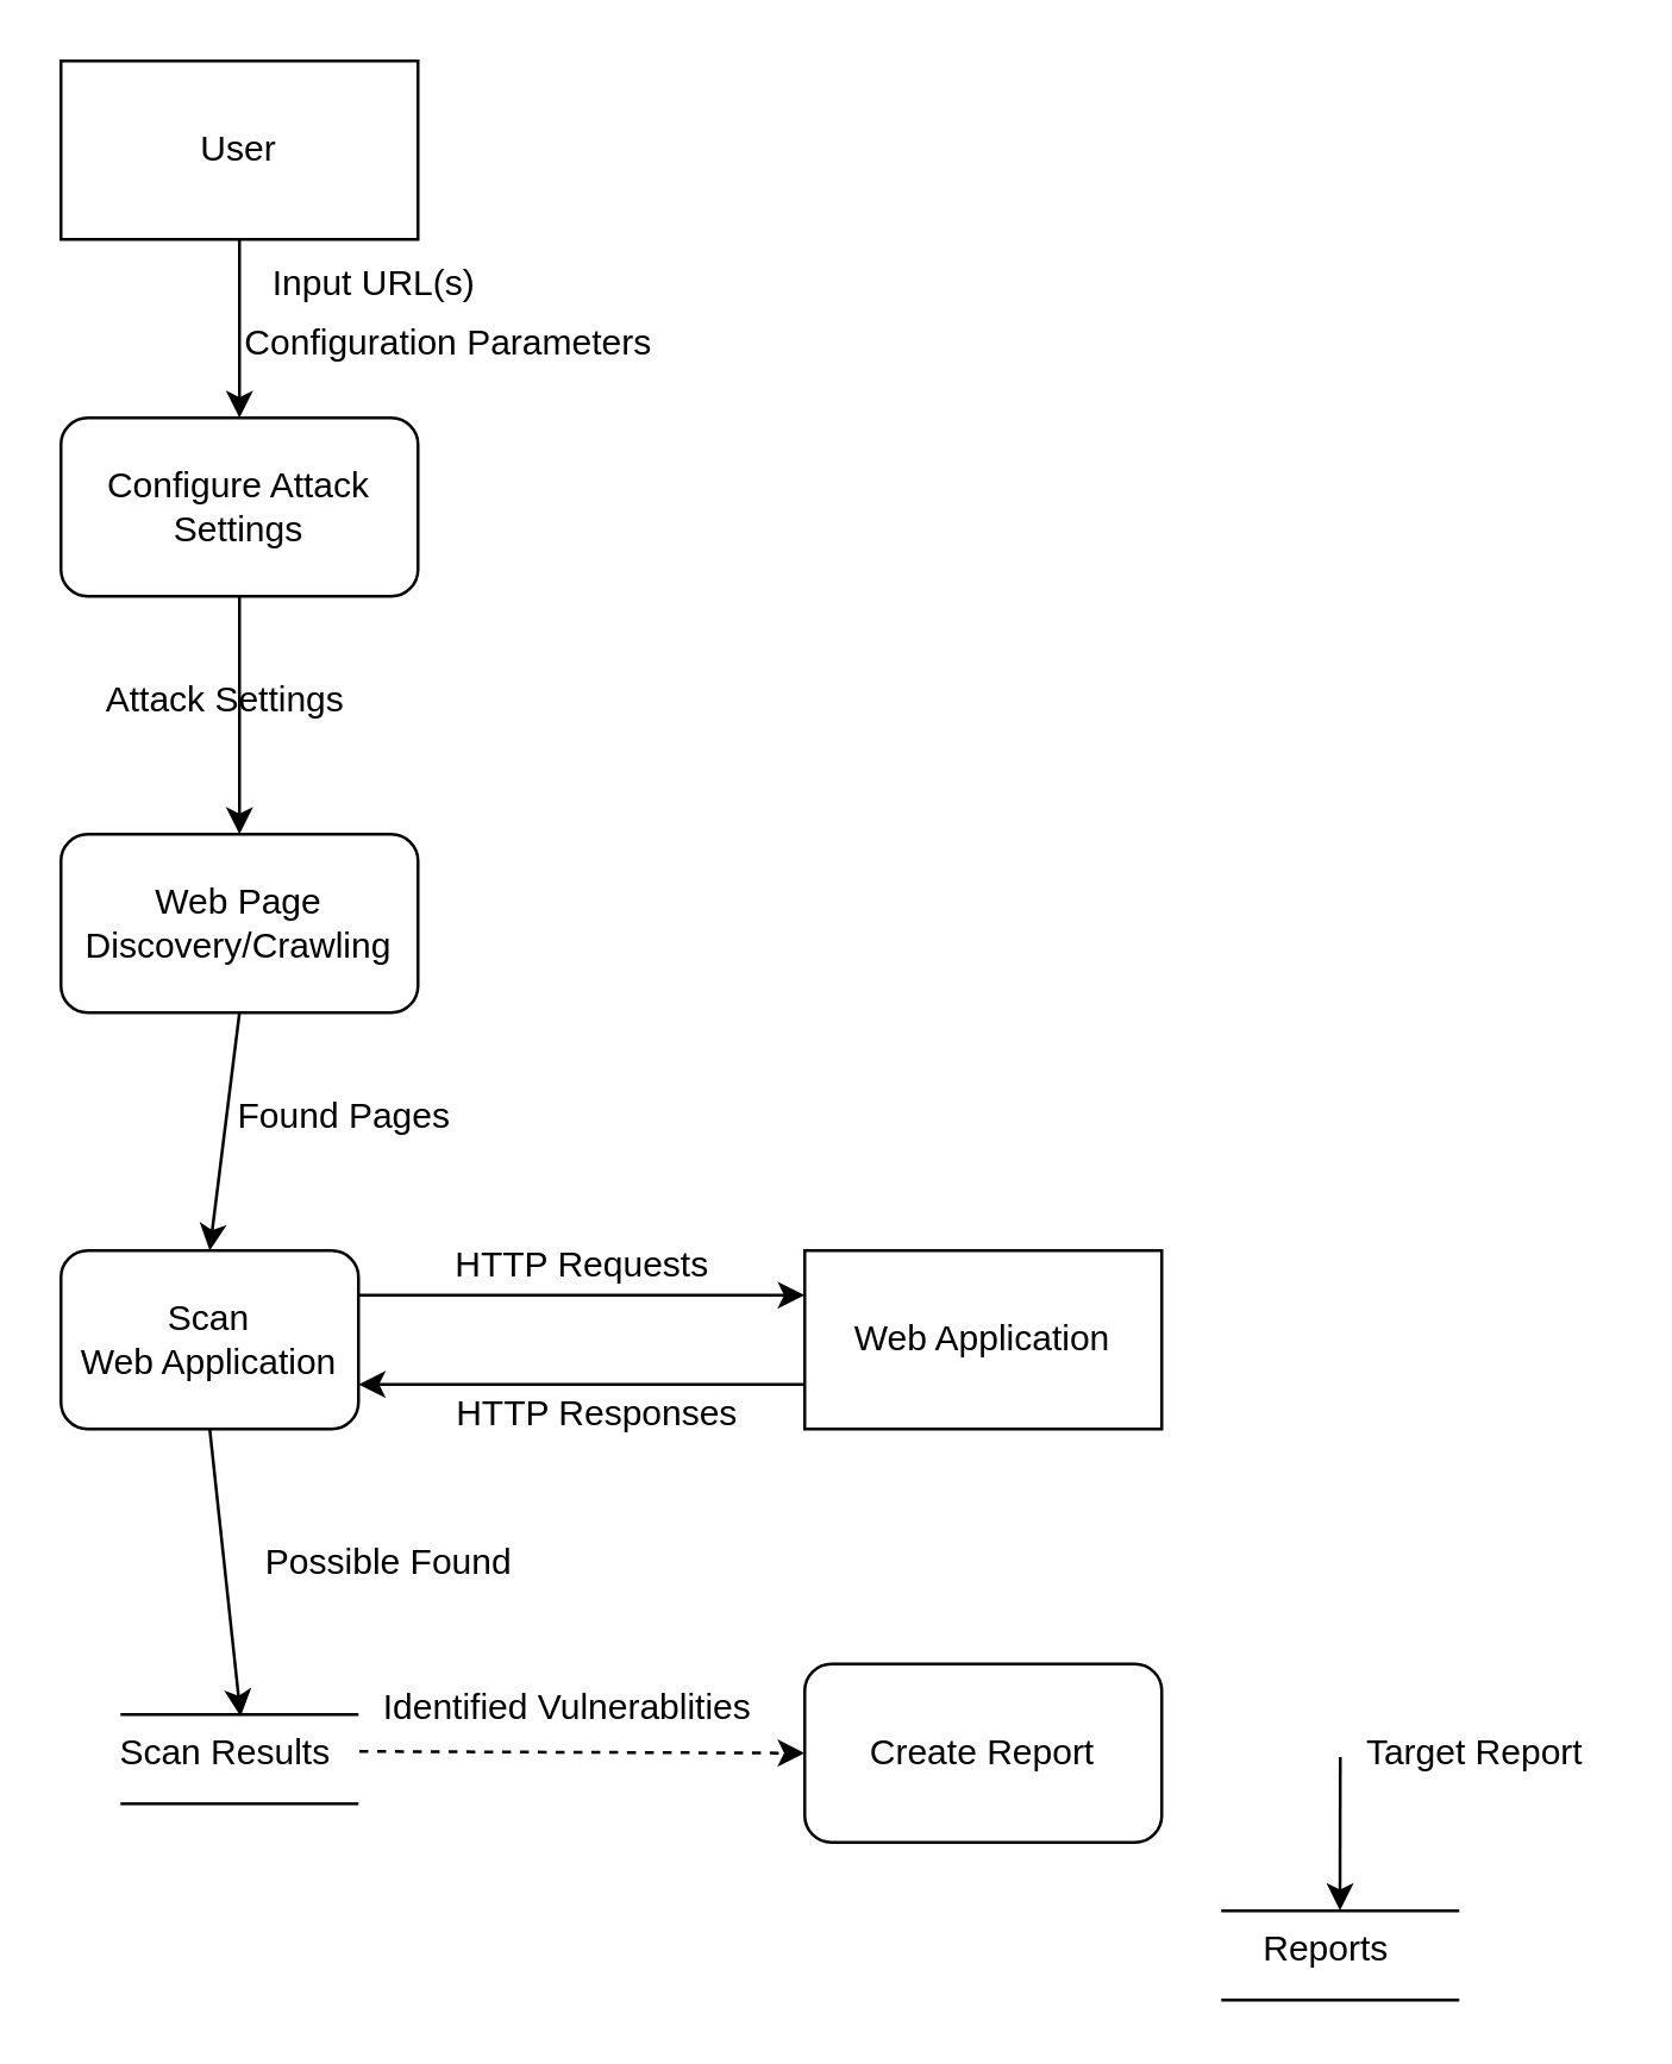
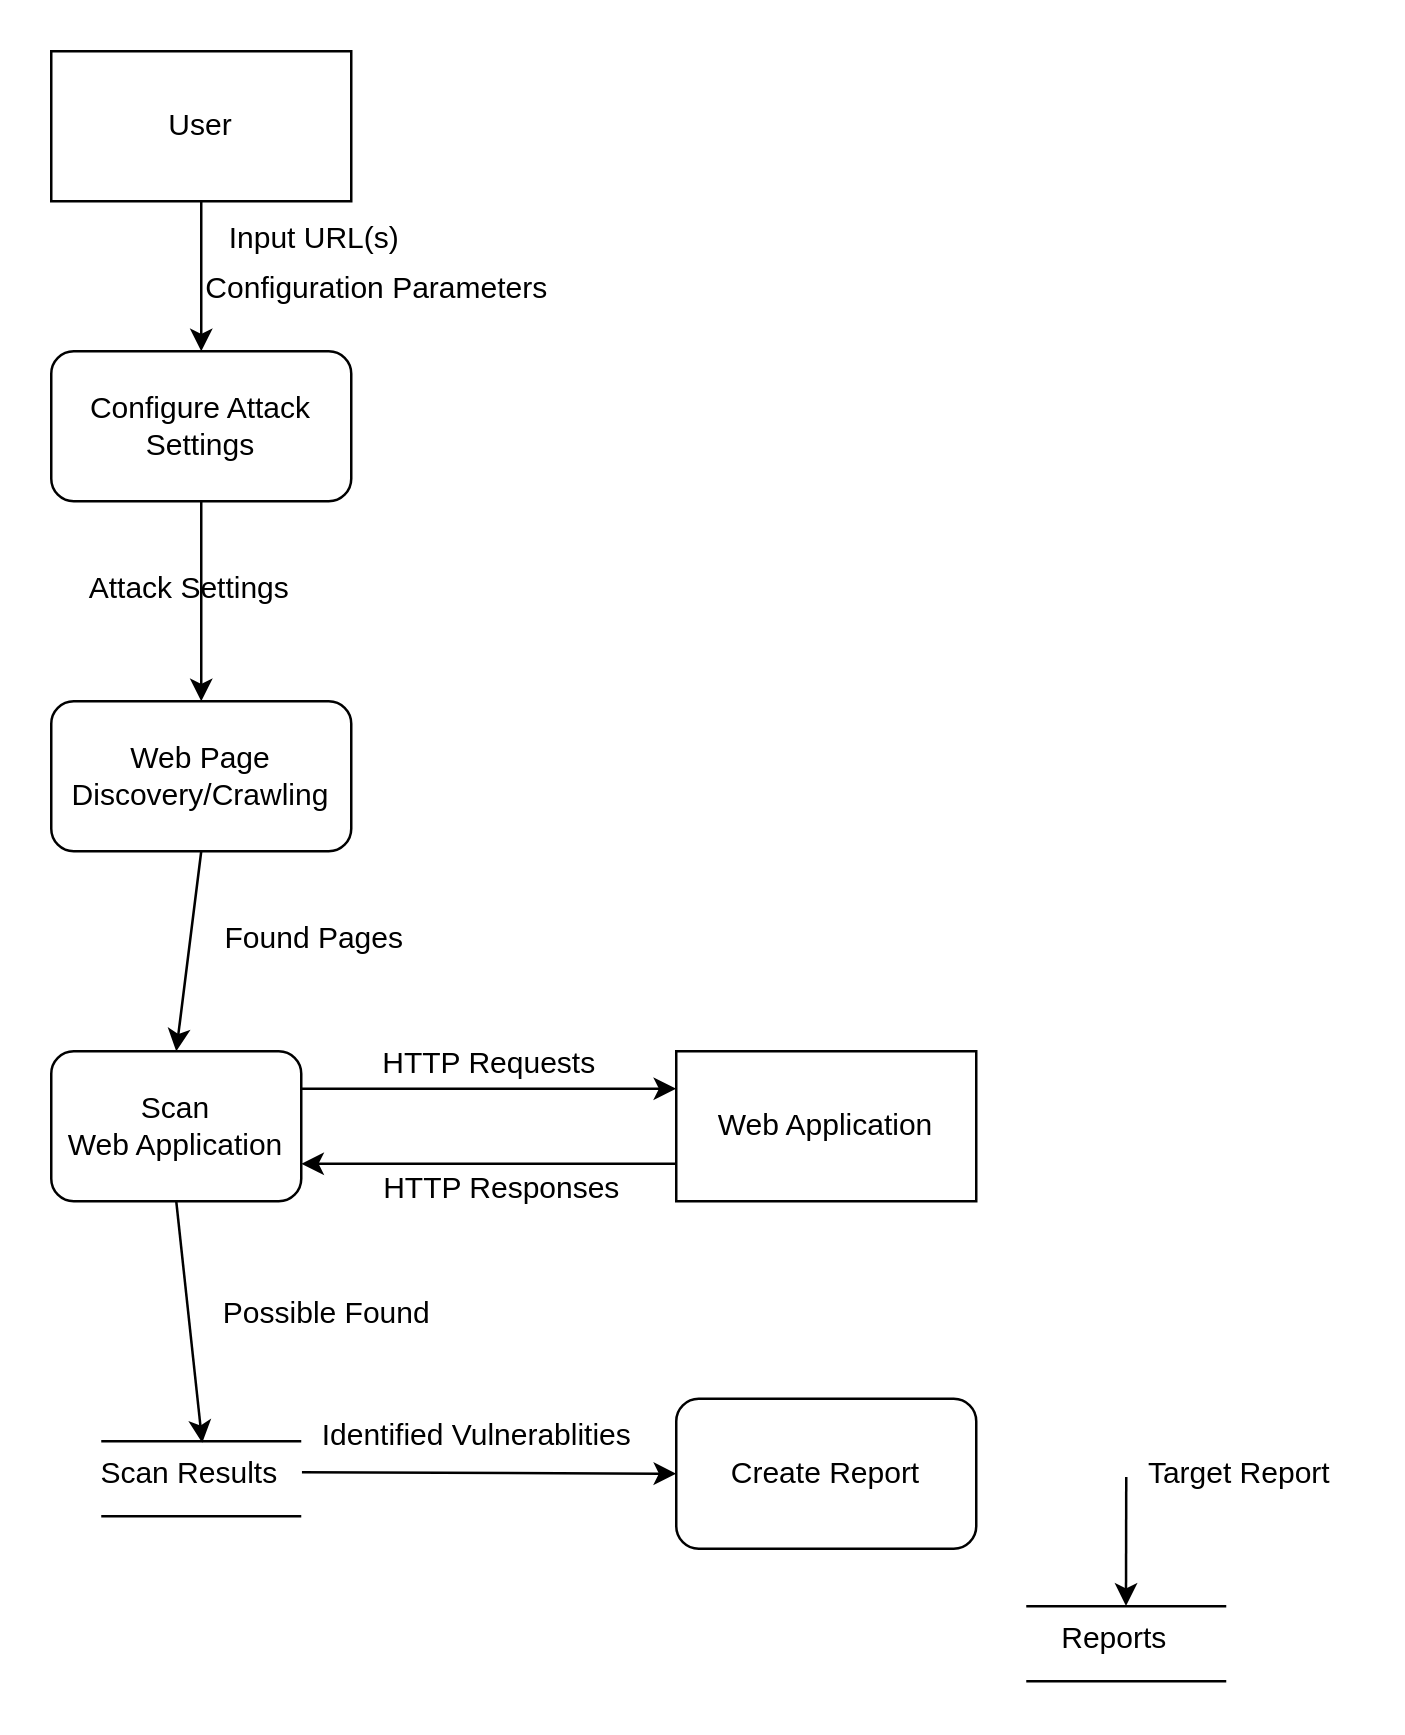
- <mxCell id="8" value="Found Pages" style="text;html=1;align=center;verticalAlign=middle;resizable=0;points=[];autosize=1;strokeColor=none;fillColor=none;" vertex="1" parent="1"><mxGeometry x="70" y="360" width="90" height="30" as="geometry" /></mxCell>
+ <mxCell id="8" value="Found Pages" style="text;html=1;align=center;verticalAlign=middle;resizable=0;points=[];autosize=1;strokeColor=none;fillColor=none;" vertex="1" parent="1"><mxGeometry x="80" y="360" width="90" height="30" as="geometry" /></mxCell>
- <mxCell id="19" value="" style="endArrow=classic;html=1;rounded=0;entryX=0;entryY=0.5;entryDx=0;entryDy=0;exitX=1.003;exitY=0.48;exitDx=0;exitDy=0;exitPerimeter=0;dashed=1;" edge="1" parent="1" source="18" target="15"><mxGeometry width="50" height="50" relative="1" as="geometry"><mxPoint x="130" y="680" as="sourcePoint" /><mxPoint x="180" y="630" as="targetPoint" /></mxGeometry></mxCell>
+ <mxCell id="19" value="" style="endArrow=classic;html=1;rounded=0;entryX=0;entryY=0.5;entryDx=0;entryDy=0;exitX=1.003;exitY=0.48;exitDx=0;exitDy=0;exitPerimeter=0;" edge="1" parent="1" source="18" target="15"><mxGeometry width="50" height="50" relative="1" as="geometry"><mxPoint x="130" y="680" as="sourcePoint" /><mxPoint x="180" y="630" as="targetPoint" /></mxGeometry></mxCell>
